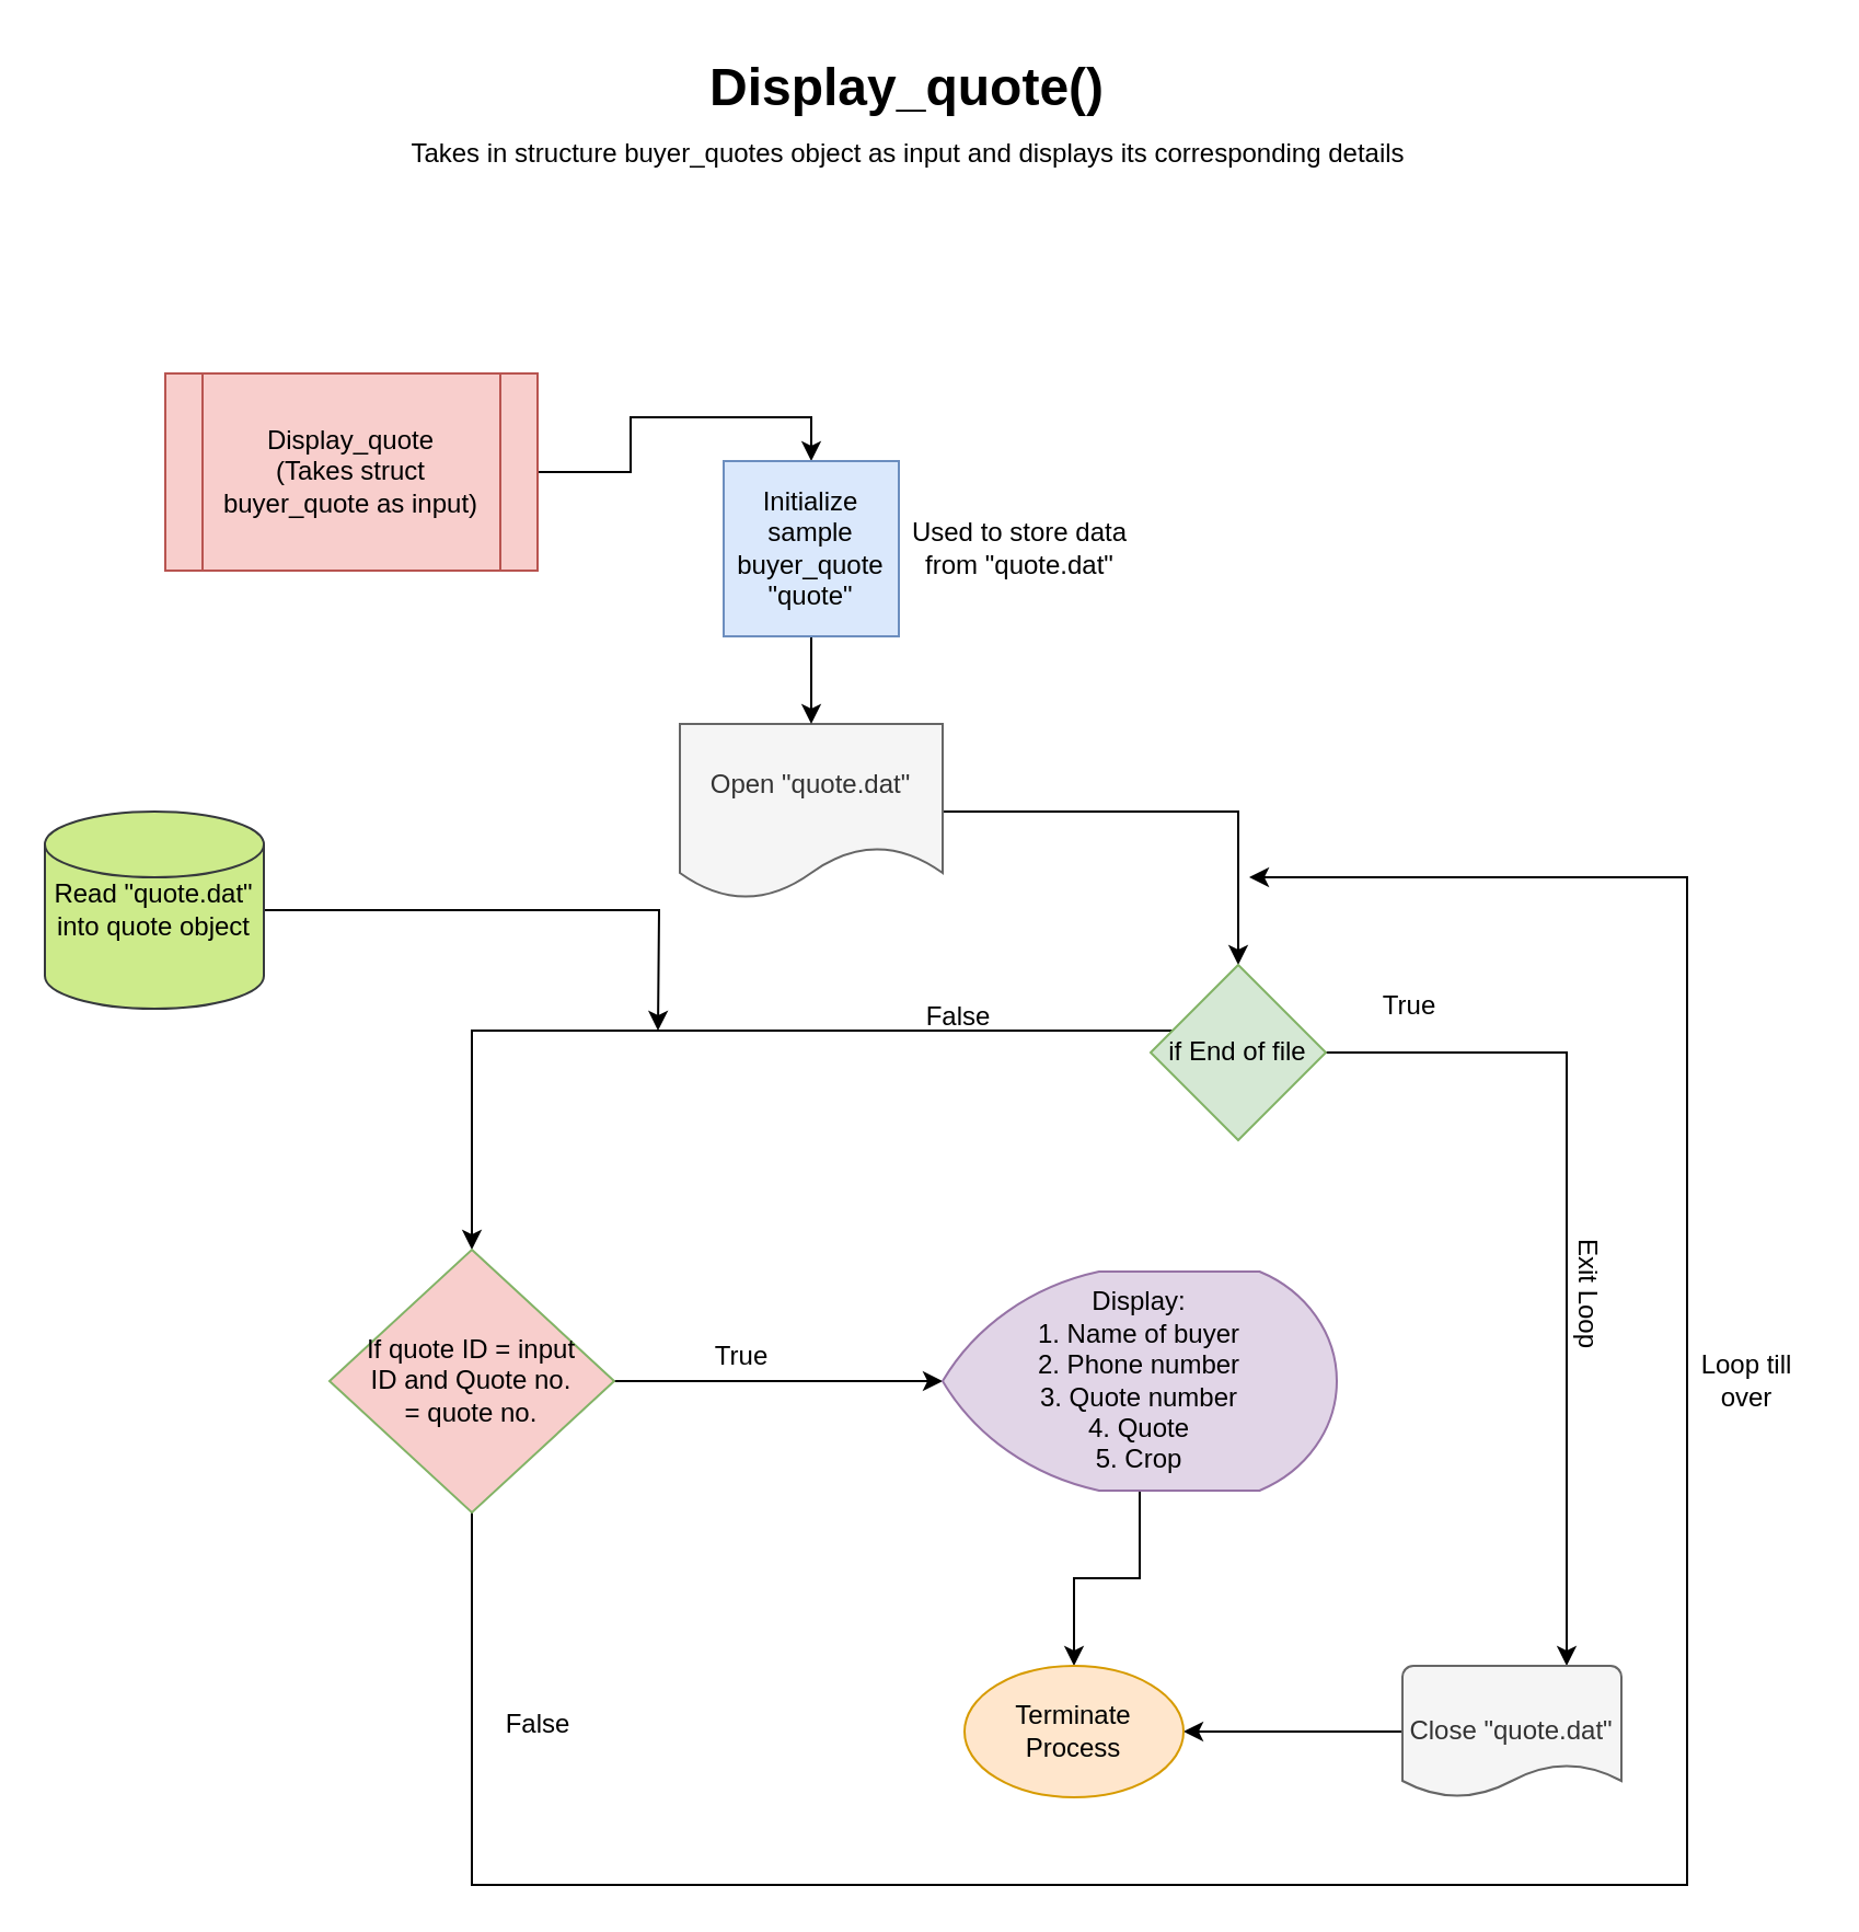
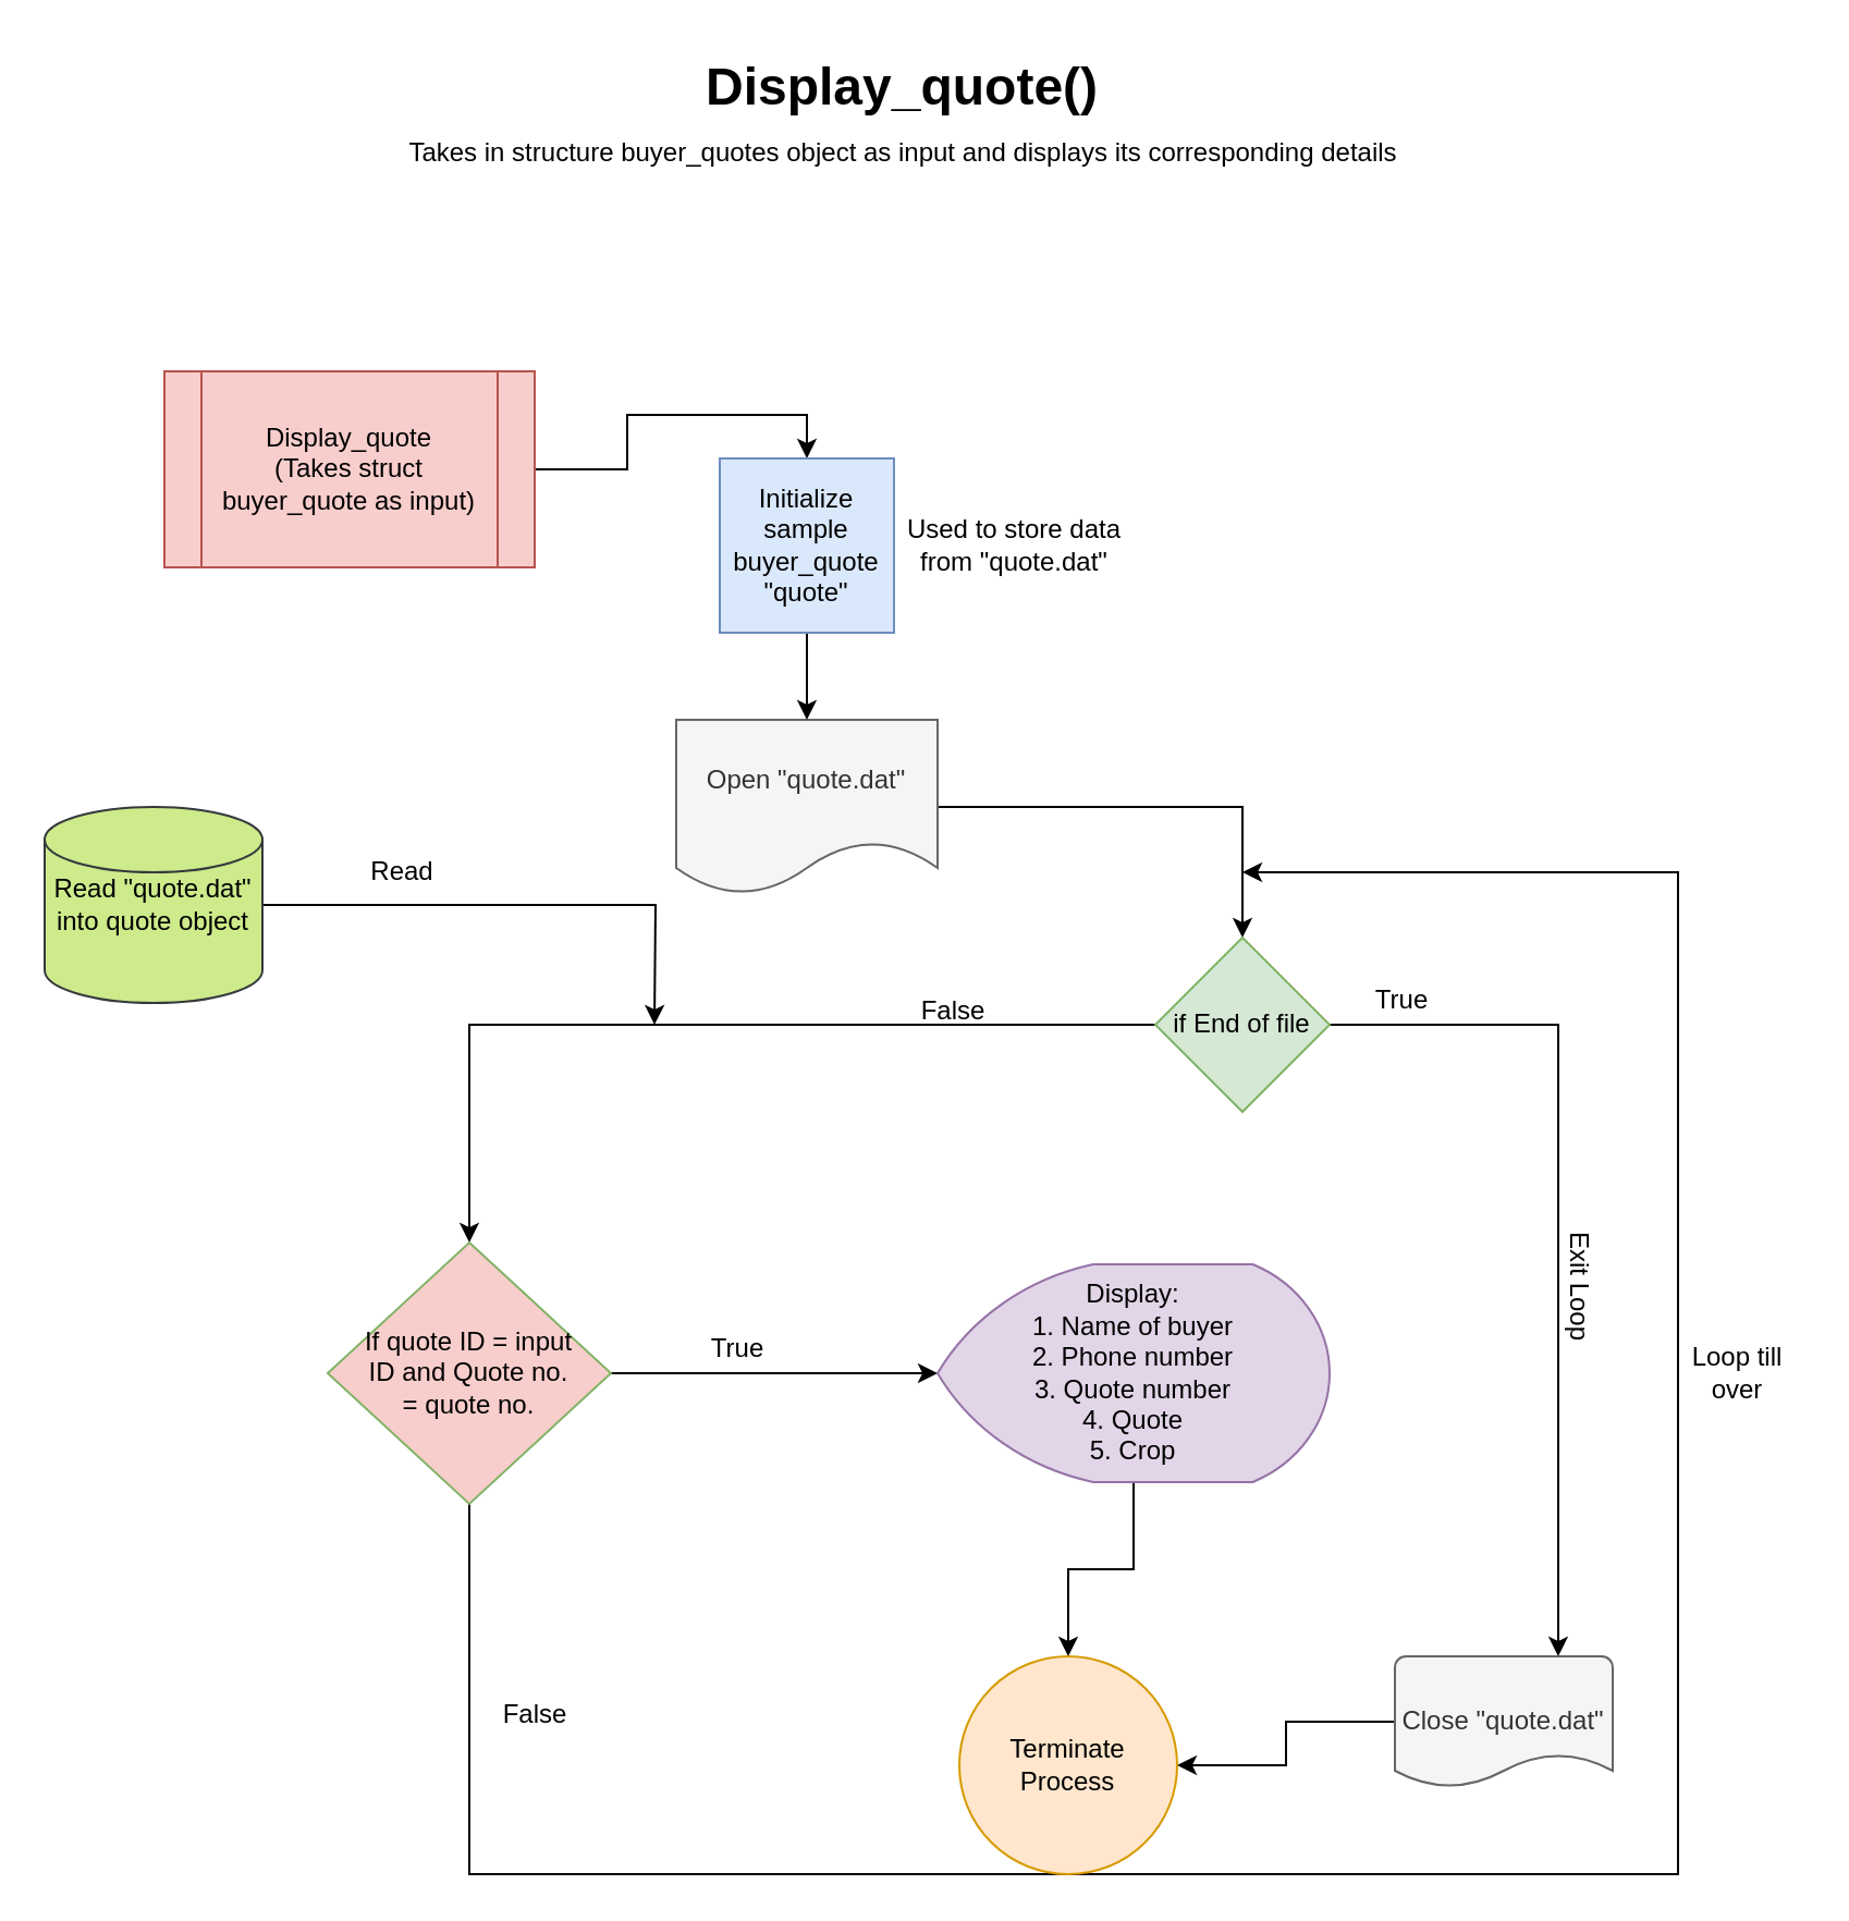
+ <mxCell id="26" value="Read" style="text;html=1;align=center;verticalAlign=middle;resizable=0;points=[];autosize=1;" vertex="1" parent="1"><mxGeometry x="164" y="390" width="40" height="20" as="geometry" /></mxCell>
- <mxCell id="8" value="if End of file" style="rhombus;whiteSpace=wrap;html=1;fillColor=#d5e8d4;strokeColor=#82b366;" parent="1" vertex="1"><mxGeometry x="525" y="440" width="80" height="80" as="geometry" /></mxCell>
+ <mxCell id="8" value="if End of file" style="rhombus;whiteSpace=wrap;html=1;fillColor=#d5e8d4;strokeColor=#82b366;" parent="1" vertex="1"><mxGeometry x="530" y="430" width="80" height="80" as="geometry" /></mxCell>
- <mxCell id="20" value="Terminate Process" style="strokeWidth=1;html=1;shape=mxgraph.flowchart.start_1;whiteSpace=wrap;fillColor=#ffe6cc;strokeColor=#d79b00;" parent="1" vertex="1"><mxGeometry x="440" y="760" width="100" height="60" as="geometry" /></mxCell>
+ <mxCell id="20" value="Terminate Process" style="strokeWidth=1;html=1;shape=mxgraph.flowchart.start_1;whiteSpace=wrap;fillColor=#ffe6cc;strokeColor=#d79b00;" parent="1" vertex="1"><mxGeometry x="440" y="760" width="100" height="100" as="geometry" /></mxCell>
